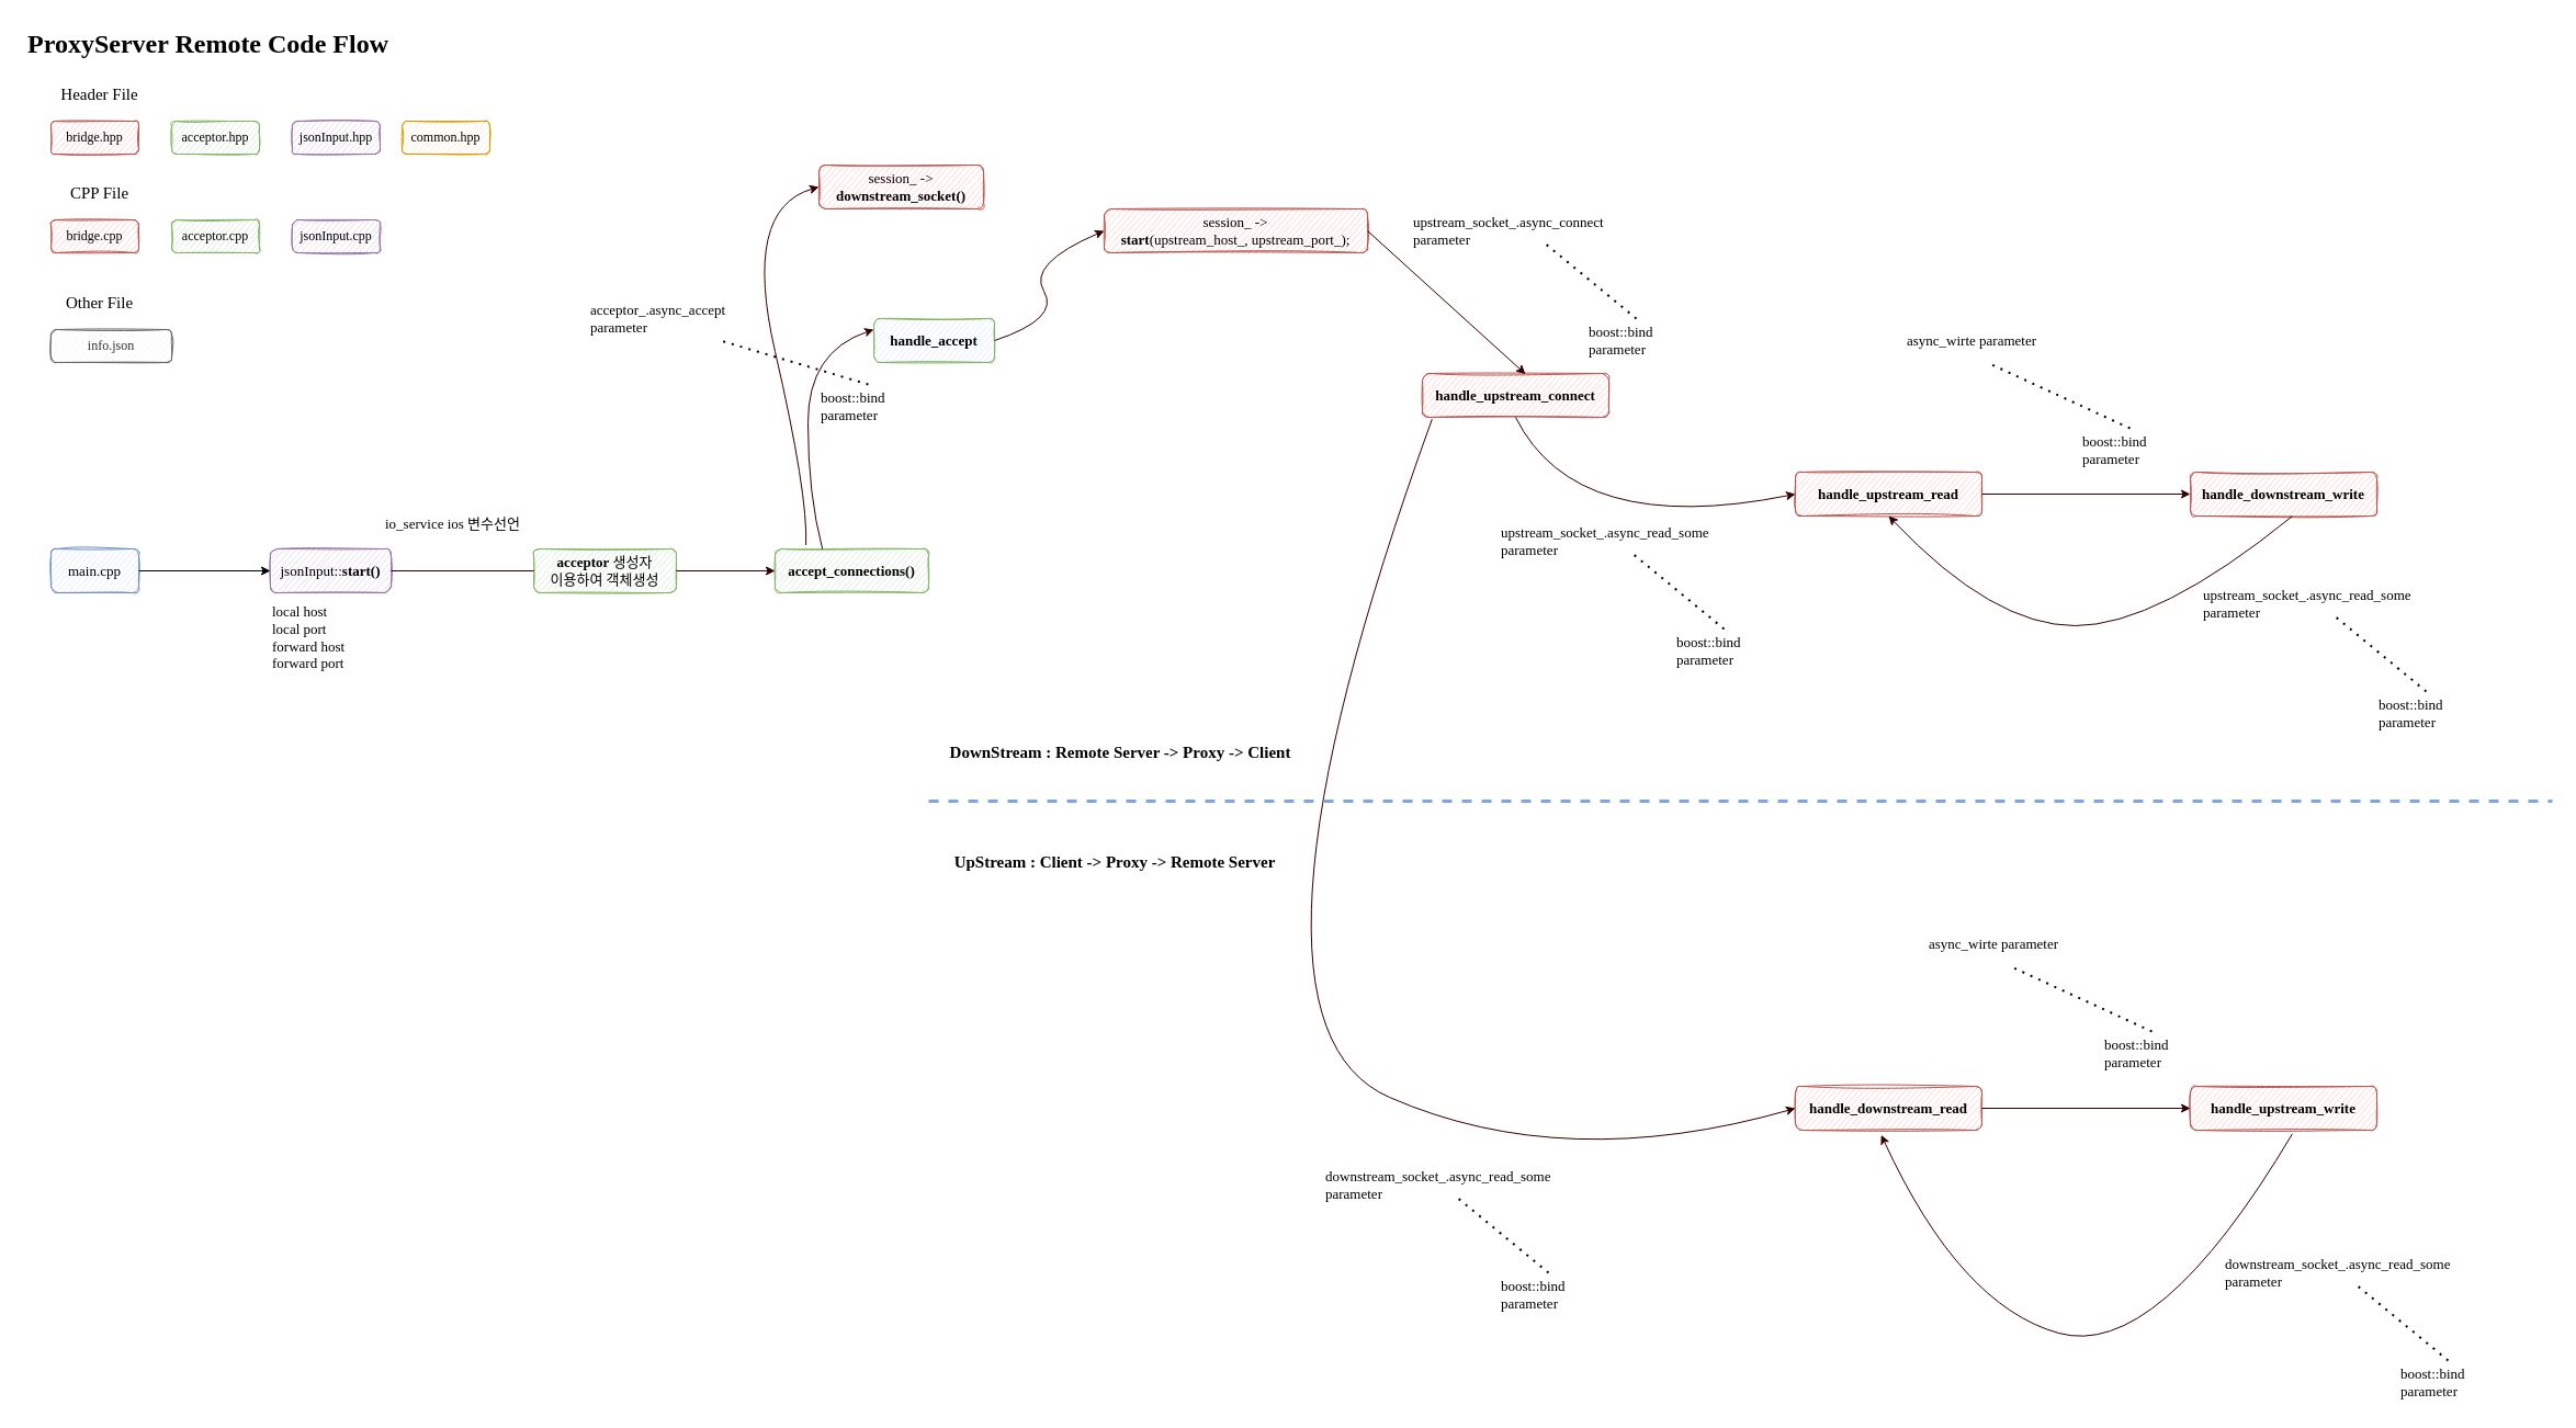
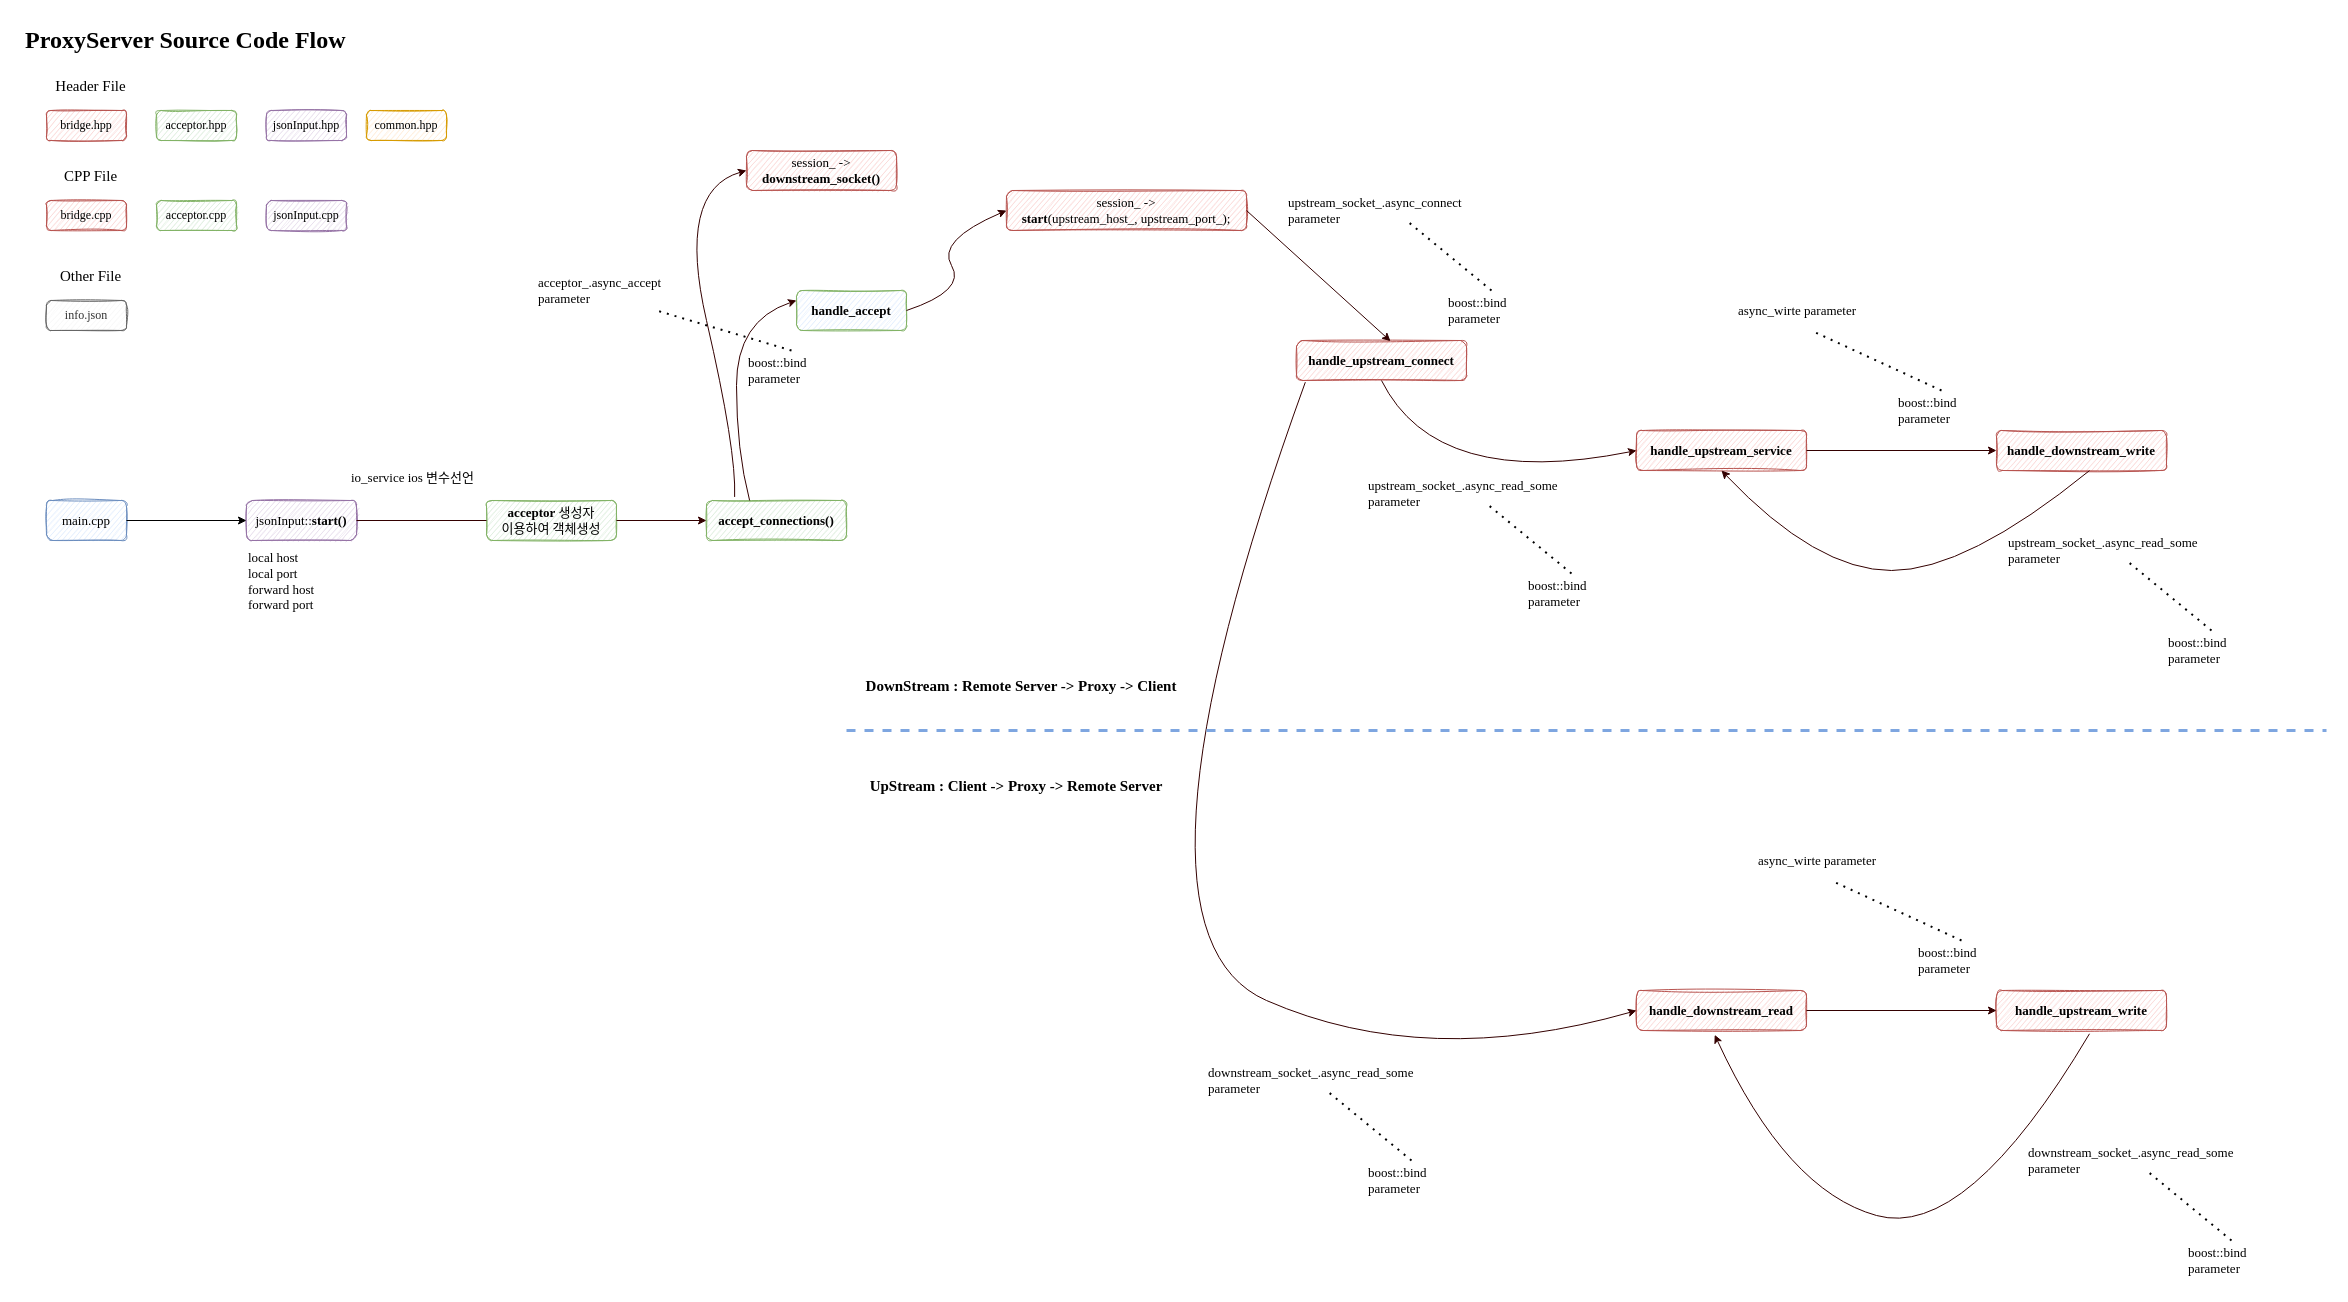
- <mxCell id="3" value="&lt;h1&gt;ProxyServer Remote Code Flow&lt;/h1&gt;" style="text;html=1;strokeColor=none;fillColor=none;spacing=5;spacingTop=-20;whiteSpace=wrap;overflow=hidden;rounded=0;sketch=1;fontFamily=Times New Roman;" vertex="1" parent="1"><mxGeometry x="20" y="20" width="400" height="40" as="geometry" /></mxCell>
+ <mxCell id="3" value="&lt;h1&gt;ProxyServer Source Code Flow&lt;/h1&gt;" style="text;html=1;strokeColor=none;fillColor=none;spacing=5;spacingTop=-20;whiteSpace=wrap;overflow=hidden;rounded=0;sketch=1;fontFamily=Times New Roman;" vertex="1" parent="1"><mxGeometry x="20" y="20" width="400" height="40" as="geometry" /></mxCell>
- <mxCell id="63" value="info.json" style="rounded=1;whiteSpace=wrap;html=1;sketch=1;fillColor=#f5f5f5;strokeColor=#666666;fontColor=#333333;fontFamily=Times New Roman;" vertex="1" parent="1"><mxGeometry x="46" y="300" width="110" height="30" as="geometry" /></mxCell>
+ <mxCell id="63" value="info.json" style="rounded=1;whiteSpace=wrap;html=1;sketch=1;fillColor=#f5f5f5;strokeColor=#666666;fontColor=#333333;fontFamily=Times New Roman;" vertex="1" parent="1"><mxGeometry x="46" y="300" width="80" height="30" as="geometry" /></mxCell>
- <mxCell id="35" value="handle_upstream_read" style="rounded=1;whiteSpace=wrap;html=1;sketch=1;fontSize=13;fillColor=#f8cecc;strokeColor=#b85450;fontStyle=1;fontFamily=Times New Roman;" vertex="1" parent="1"><mxGeometry x="1636" y="430" width="170" height="40" as="geometry" /></mxCell>
+ <mxCell id="35" value="handle_upstream_service" style="rounded=1;whiteSpace=wrap;html=1;sketch=1;fontSize=13;fillColor=#f8cecc;strokeColor=#b85450;fontStyle=1;fontFamily=Times New Roman;" vertex="1" parent="1"><mxGeometry x="1636" y="430" width="170" height="40" as="geometry" /></mxCell>
